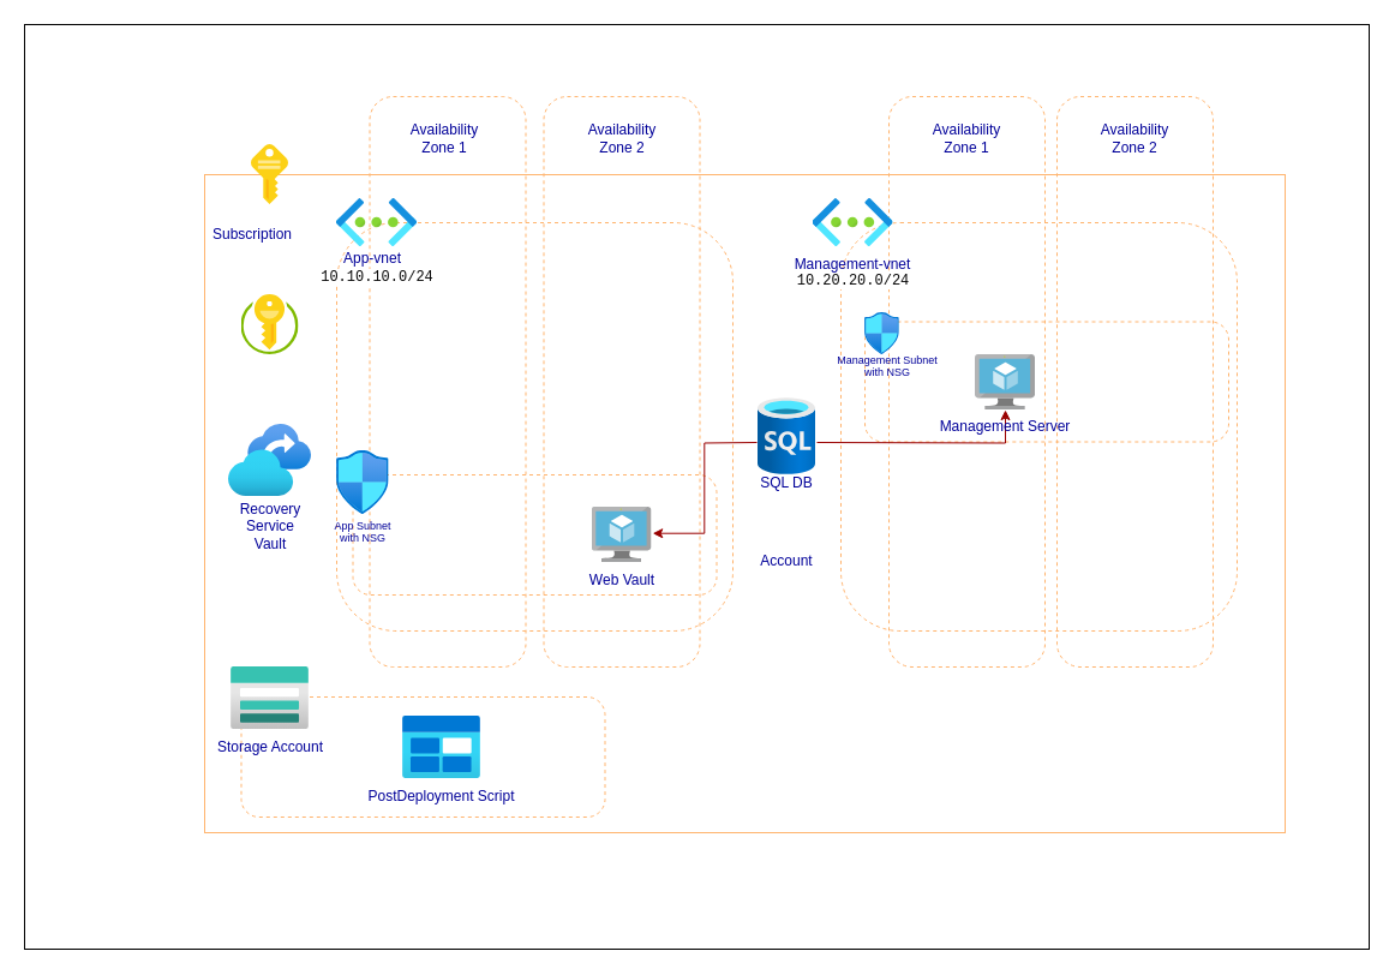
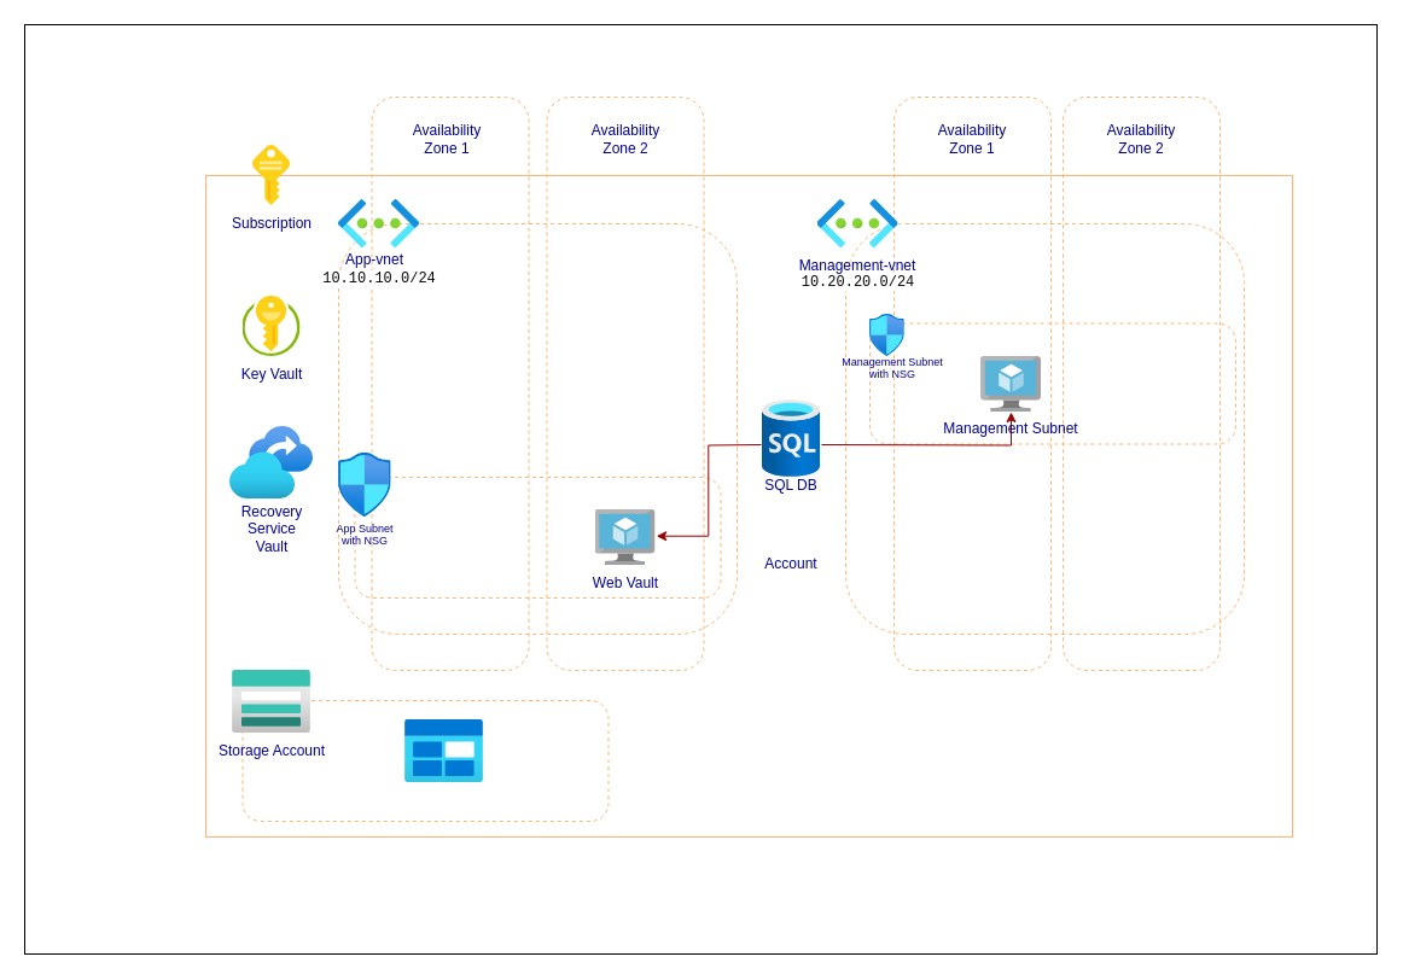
- <mxCell id="19" value="Subscription" style="text;html=1;strokeColor=none;fillColor=none;align=center;verticalAlign=middle;whiteSpace=wrap;rounded=0;fontColor=#000099;" parent="1" vertex="1"><mxGeometry x="179.5" y="180" width="60" height="30" as="geometry" /></mxCell>
+ <mxCell id="19" value="Subscription" style="text;html=1;strokeColor=none;fillColor=none;align=center;verticalAlign=middle;whiteSpace=wrap;rounded=0;fontColor=#000099;" parent="1" vertex="1"><mxGeometry x="194.5" y="170" width="60" height="30" as="geometry" /></mxCell>
+ <mxCell id="20" value="Key Vault" style="text;html=1;strokeColor=none;fillColor=none;align=center;verticalAlign=middle;whiteSpace=wrap;rounded=0;fontColor=#000099;" parent="1" vertex="1"><mxGeometry x="194.5" y="295" width="60" height="30" as="geometry" /></mxCell>
- <mxCell id="40" value="Management Server" style="text;html=1;strokeColor=none;fillColor=none;align=center;verticalAlign=middle;whiteSpace=wrap;rounded=0;fontColor=#000099;" parent="1" vertex="1"><mxGeometry x="777" y="340" width="120" height="30" as="geometry" /></mxCell>
+ <mxCell id="40" value="Management Subnet" style="text;html=1;strokeColor=none;fillColor=none;align=center;verticalAlign=middle;whiteSpace=wrap;rounded=0;fontColor=#000099;" parent="1" vertex="1"><mxGeometry x="777" y="340" width="120" height="30" as="geometry" /></mxCell>
- <mxCell id="42" value="PostDeployment Script" style="text;html=1;strokeColor=none;fillColor=none;align=center;verticalAlign=middle;whiteSpace=wrap;rounded=0;fontColor=#000099;" parent="1" vertex="1"><mxGeometry x="305" y="648" width="125" height="30" as="geometry" /></mxCell>
